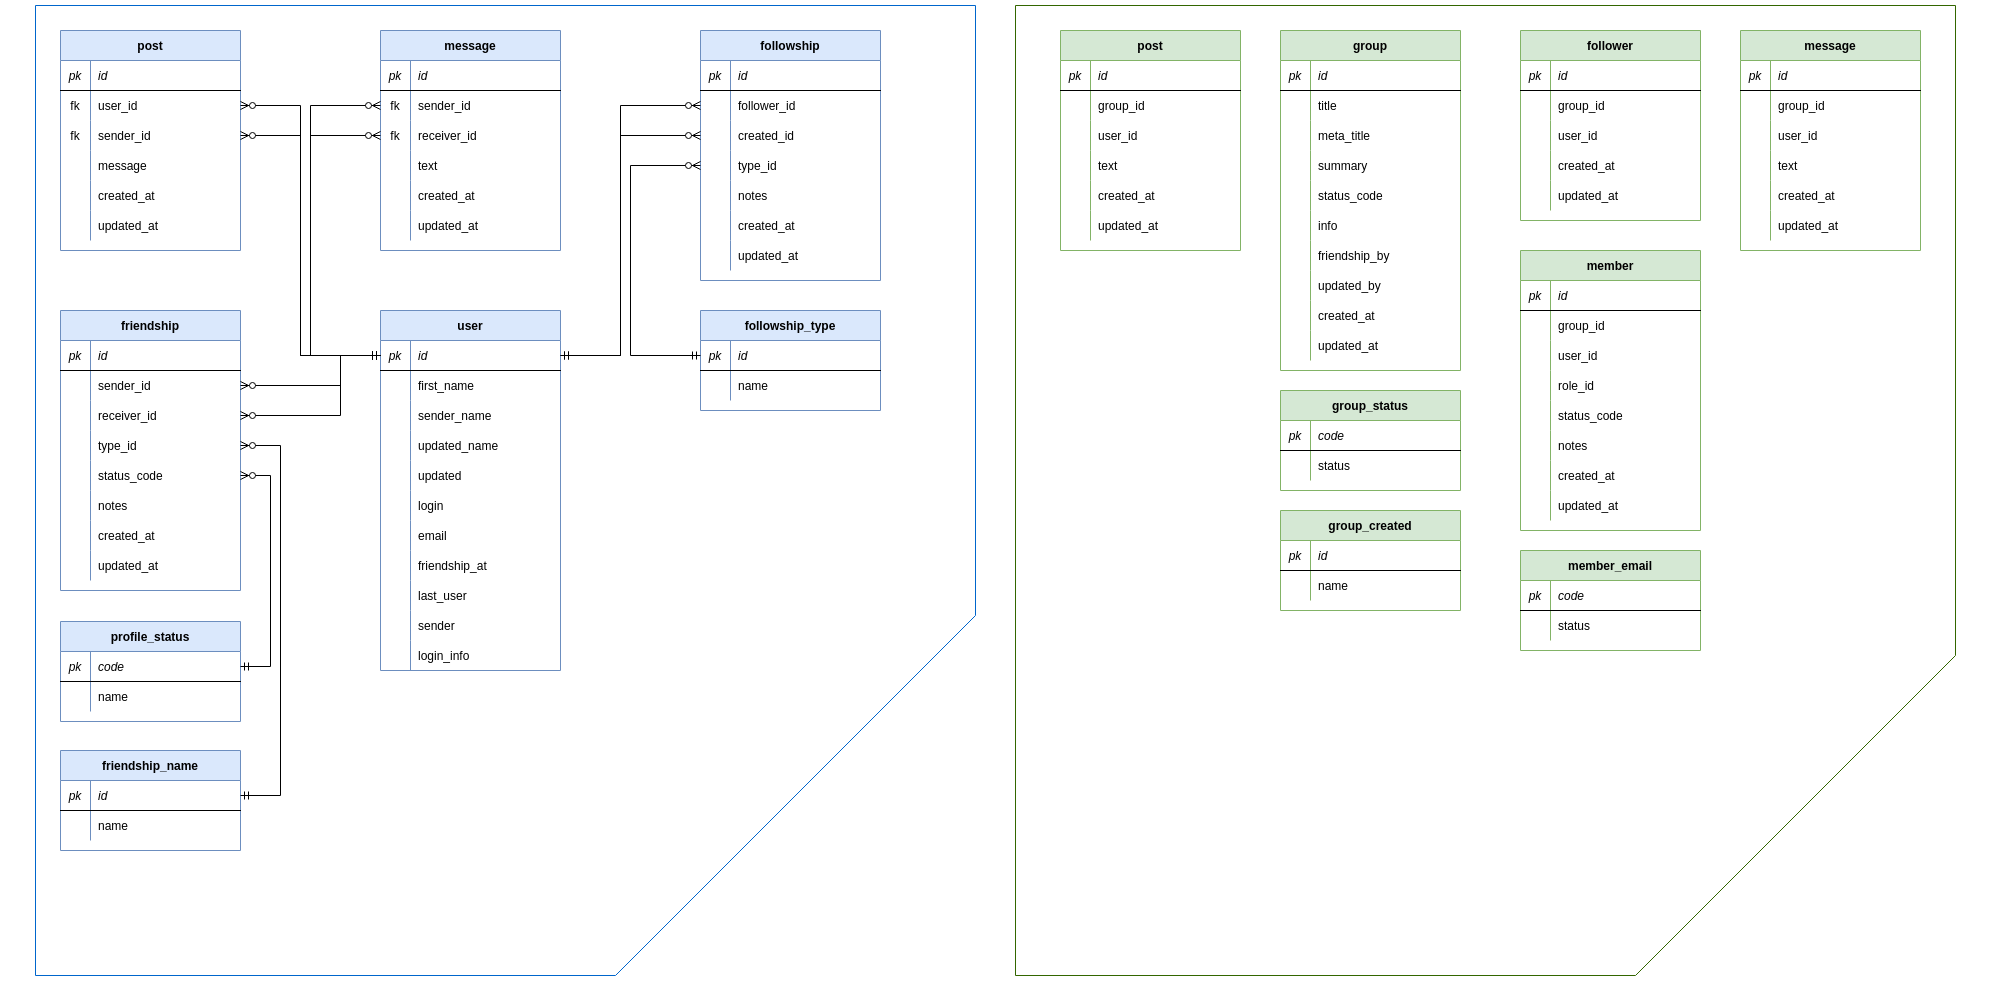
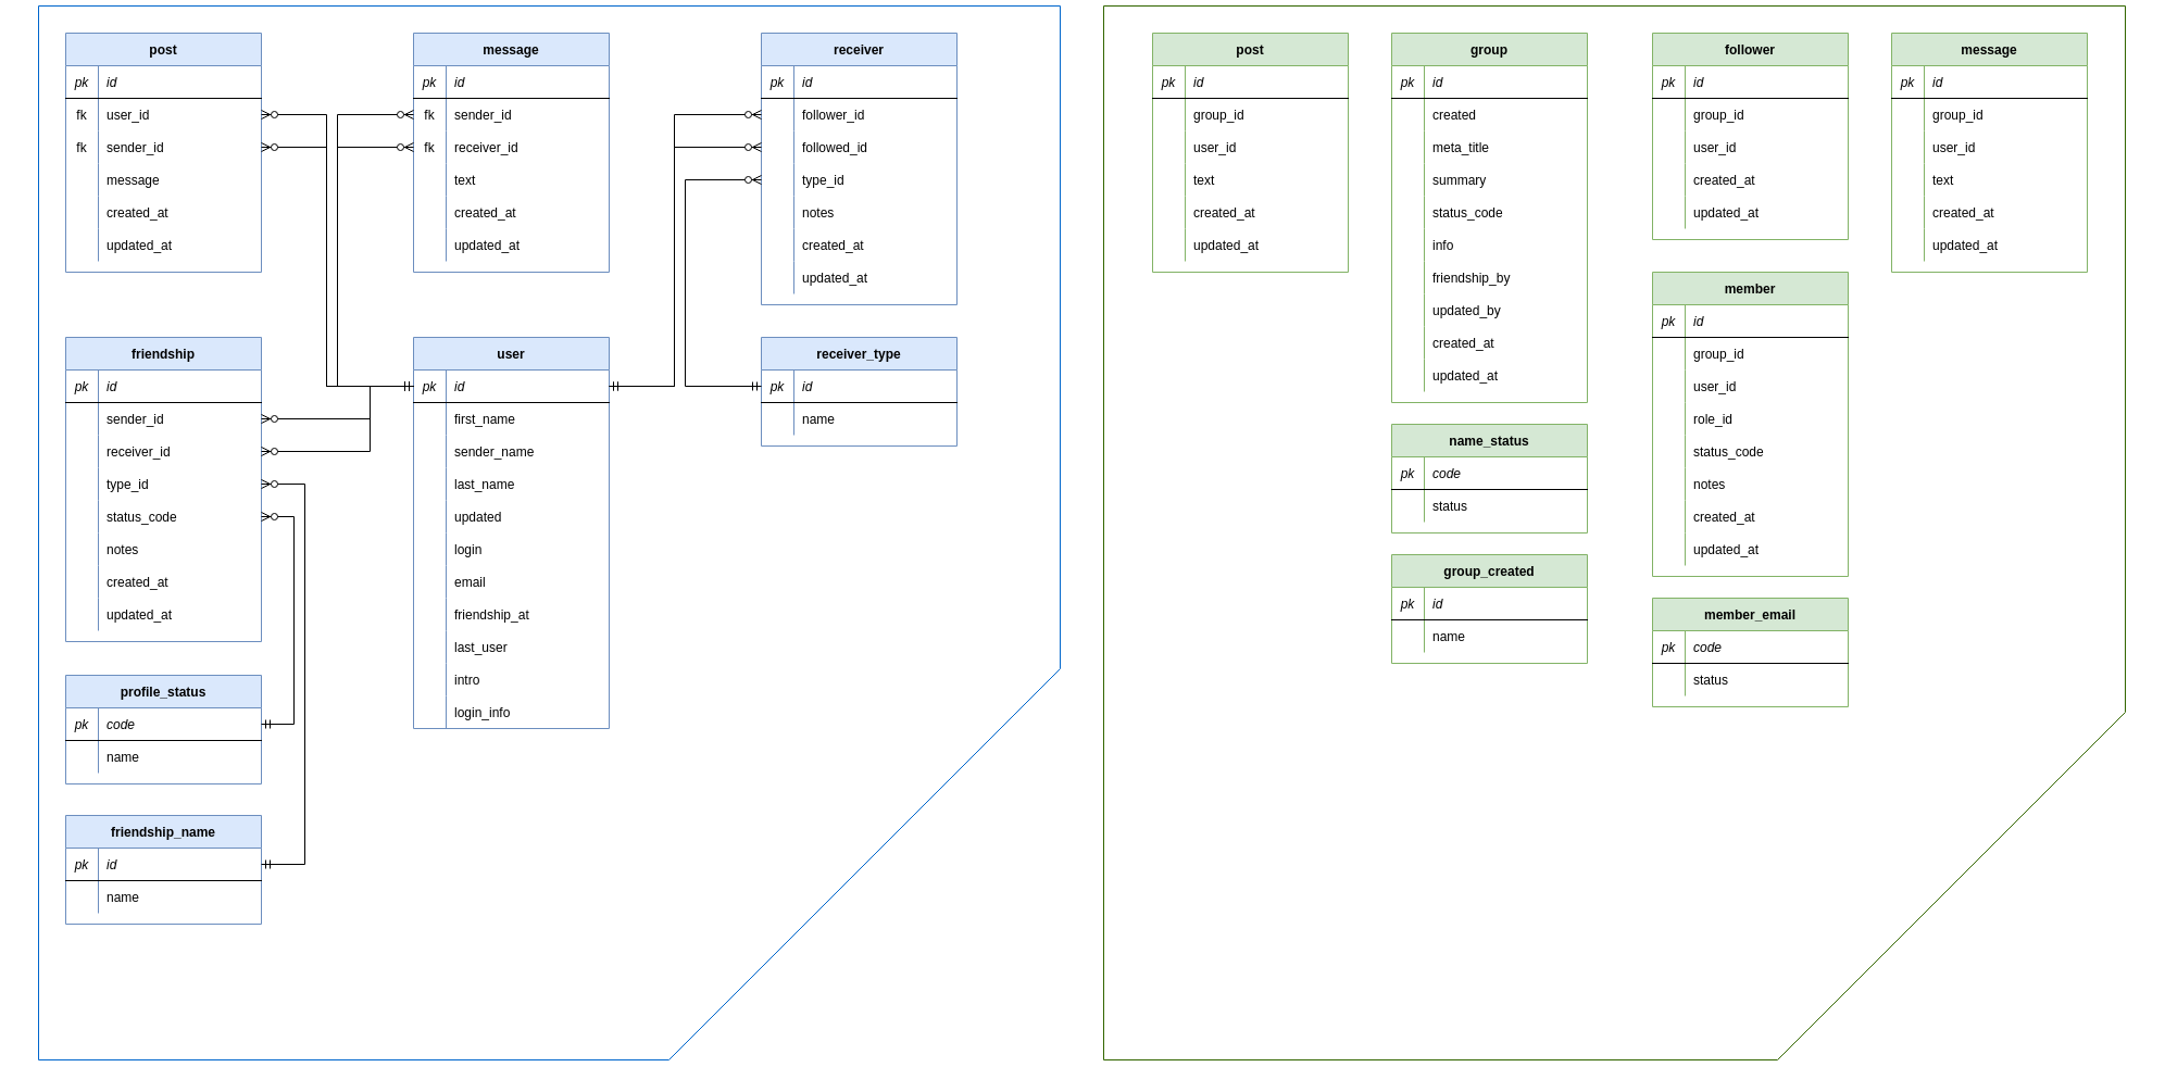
- <mxCell id="122" value="followship" style="shape=table;startSize=30;container=1;collapsible=1;childLayout=tableLayout;fixedRows=1;rowLines=0;fontStyle=1;align=center;resizeLast=1;fillColor=#dae8fc;strokeColor=#6c8ebf;" parent="1" vertex="1"><mxGeometry x="700" y="30" width="180" height="250" as="geometry" /></mxCell>
+ <mxCell id="122" value="receiver" style="shape=table;startSize=30;container=1;collapsible=1;childLayout=tableLayout;fixedRows=1;rowLines=0;fontStyle=1;align=center;resizeLast=1;fillColor=#dae8fc;strokeColor=#6c8ebf;" parent="1" vertex="1"><mxGeometry x="700" y="30" width="180" height="250" as="geometry" /></mxCell>
- <mxCell id="150" value="title" style="shape=partialRectangle;connectable=0;fillColor=none;top=0;left=0;bottom=0;right=0;align=left;spacingLeft=6;overflow=hidden;" parent="148" vertex="1"><mxGeometry x="30" width="150" height="30" as="geometry"><mxRectangle width="150" height="30" as="alternateBounds" /></mxGeometry></mxCell>
+ <mxCell id="150" value="created" style="shape=partialRectangle;connectable=0;fillColor=none;top=0;left=0;bottom=0;right=0;align=left;spacingLeft=6;overflow=hidden;" parent="148" vertex="1"><mxGeometry x="30" width="150" height="30" as="geometry"><mxRectangle width="150" height="30" as="alternateBounds" /></mxGeometry></mxCell>
- <mxCell id="131" value="created_id" style="shape=partialRectangle;connectable=0;fillColor=none;top=0;left=0;bottom=0;right=0;align=left;spacingLeft=6;overflow=hidden;" parent="129" vertex="1"><mxGeometry x="30" width="150" height="30" as="geometry"><mxRectangle width="150" height="30" as="alternateBounds" /></mxGeometry></mxCell>
+ <mxCell id="131" value="followed_id" style="shape=partialRectangle;connectable=0;fillColor=none;top=0;left=0;bottom=0;right=0;align=left;spacingLeft=6;overflow=hidden;" parent="129" vertex="1"><mxGeometry x="30" width="150" height="30" as="geometry"><mxRectangle width="150" height="30" as="alternateBounds" /></mxGeometry></mxCell>
- <mxCell id="115" value="followship_type" style="shape=table;startSize=30;container=1;collapsible=1;childLayout=tableLayout;fixedRows=1;rowLines=0;fontStyle=1;align=center;resizeLast=1;fillColor=#dae8fc;strokeColor=#6c8ebf;" parent="1" vertex="1"><mxGeometry x="700" y="310" width="180" height="100" as="geometry" /></mxCell>
+ <mxCell id="115" value="receiver_type" style="shape=table;startSize=30;container=1;collapsible=1;childLayout=tableLayout;fixedRows=1;rowLines=0;fontStyle=1;align=center;resizeLast=1;fillColor=#dae8fc;strokeColor=#6c8ebf;" parent="1" vertex="1"><mxGeometry x="700" y="310" width="180" height="100" as="geometry" /></mxCell>
- <mxCell id="182" value="group_status" style="shape=table;startSize=30;container=1;collapsible=1;childLayout=tableLayout;fixedRows=1;rowLines=0;fontStyle=1;align=center;resizeLast=1;fillColor=#d5e8d4;strokeColor=#82b366;" parent="1" vertex="1"><mxGeometry x="1280" y="390" width="180" height="100" as="geometry" /></mxCell>
+ <mxCell id="182" value="name_status" style="shape=table;startSize=30;container=1;collapsible=1;childLayout=tableLayout;fixedRows=1;rowLines=0;fontStyle=1;align=center;resizeLast=1;fillColor=#d5e8d4;strokeColor=#82b366;" parent="1" vertex="1"><mxGeometry x="1280" y="390" width="180" height="100" as="geometry" /></mxCell>
- <mxCell id="16" value="updated_name" style="shape=partialRectangle;connectable=0;fillColor=none;top=0;left=0;bottom=0;right=0;align=left;spacingLeft=6;overflow=hidden;" parent="14" vertex="1"><mxGeometry x="30" width="150" height="30" as="geometry"><mxRectangle width="150" height="30" as="alternateBounds" /></mxGeometry></mxCell>
+ <mxCell id="16" value="last_name" style="shape=partialRectangle;connectable=0;fillColor=none;top=0;left=0;bottom=0;right=0;align=left;spacingLeft=6;overflow=hidden;" parent="14" vertex="1"><mxGeometry x="30" width="150" height="30" as="geometry"><mxRectangle width="150" height="30" as="alternateBounds" /></mxGeometry></mxCell>
- <mxCell id="34" value="sender" style="shape=partialRectangle;connectable=0;fillColor=none;top=0;left=0;bottom=0;right=0;align=left;spacingLeft=6;overflow=hidden;" parent="32" vertex="1"><mxGeometry x="30" width="150" height="30" as="geometry"><mxRectangle width="150" height="30" as="alternateBounds" /></mxGeometry></mxCell>
+ <mxCell id="34" value="intro" style="shape=partialRectangle;connectable=0;fillColor=none;top=0;left=0;bottom=0;right=0;align=left;spacingLeft=6;overflow=hidden;" parent="32" vertex="1"><mxGeometry x="30" width="150" height="30" as="geometry"><mxRectangle width="150" height="30" as="alternateBounds" /></mxGeometry></mxCell>
